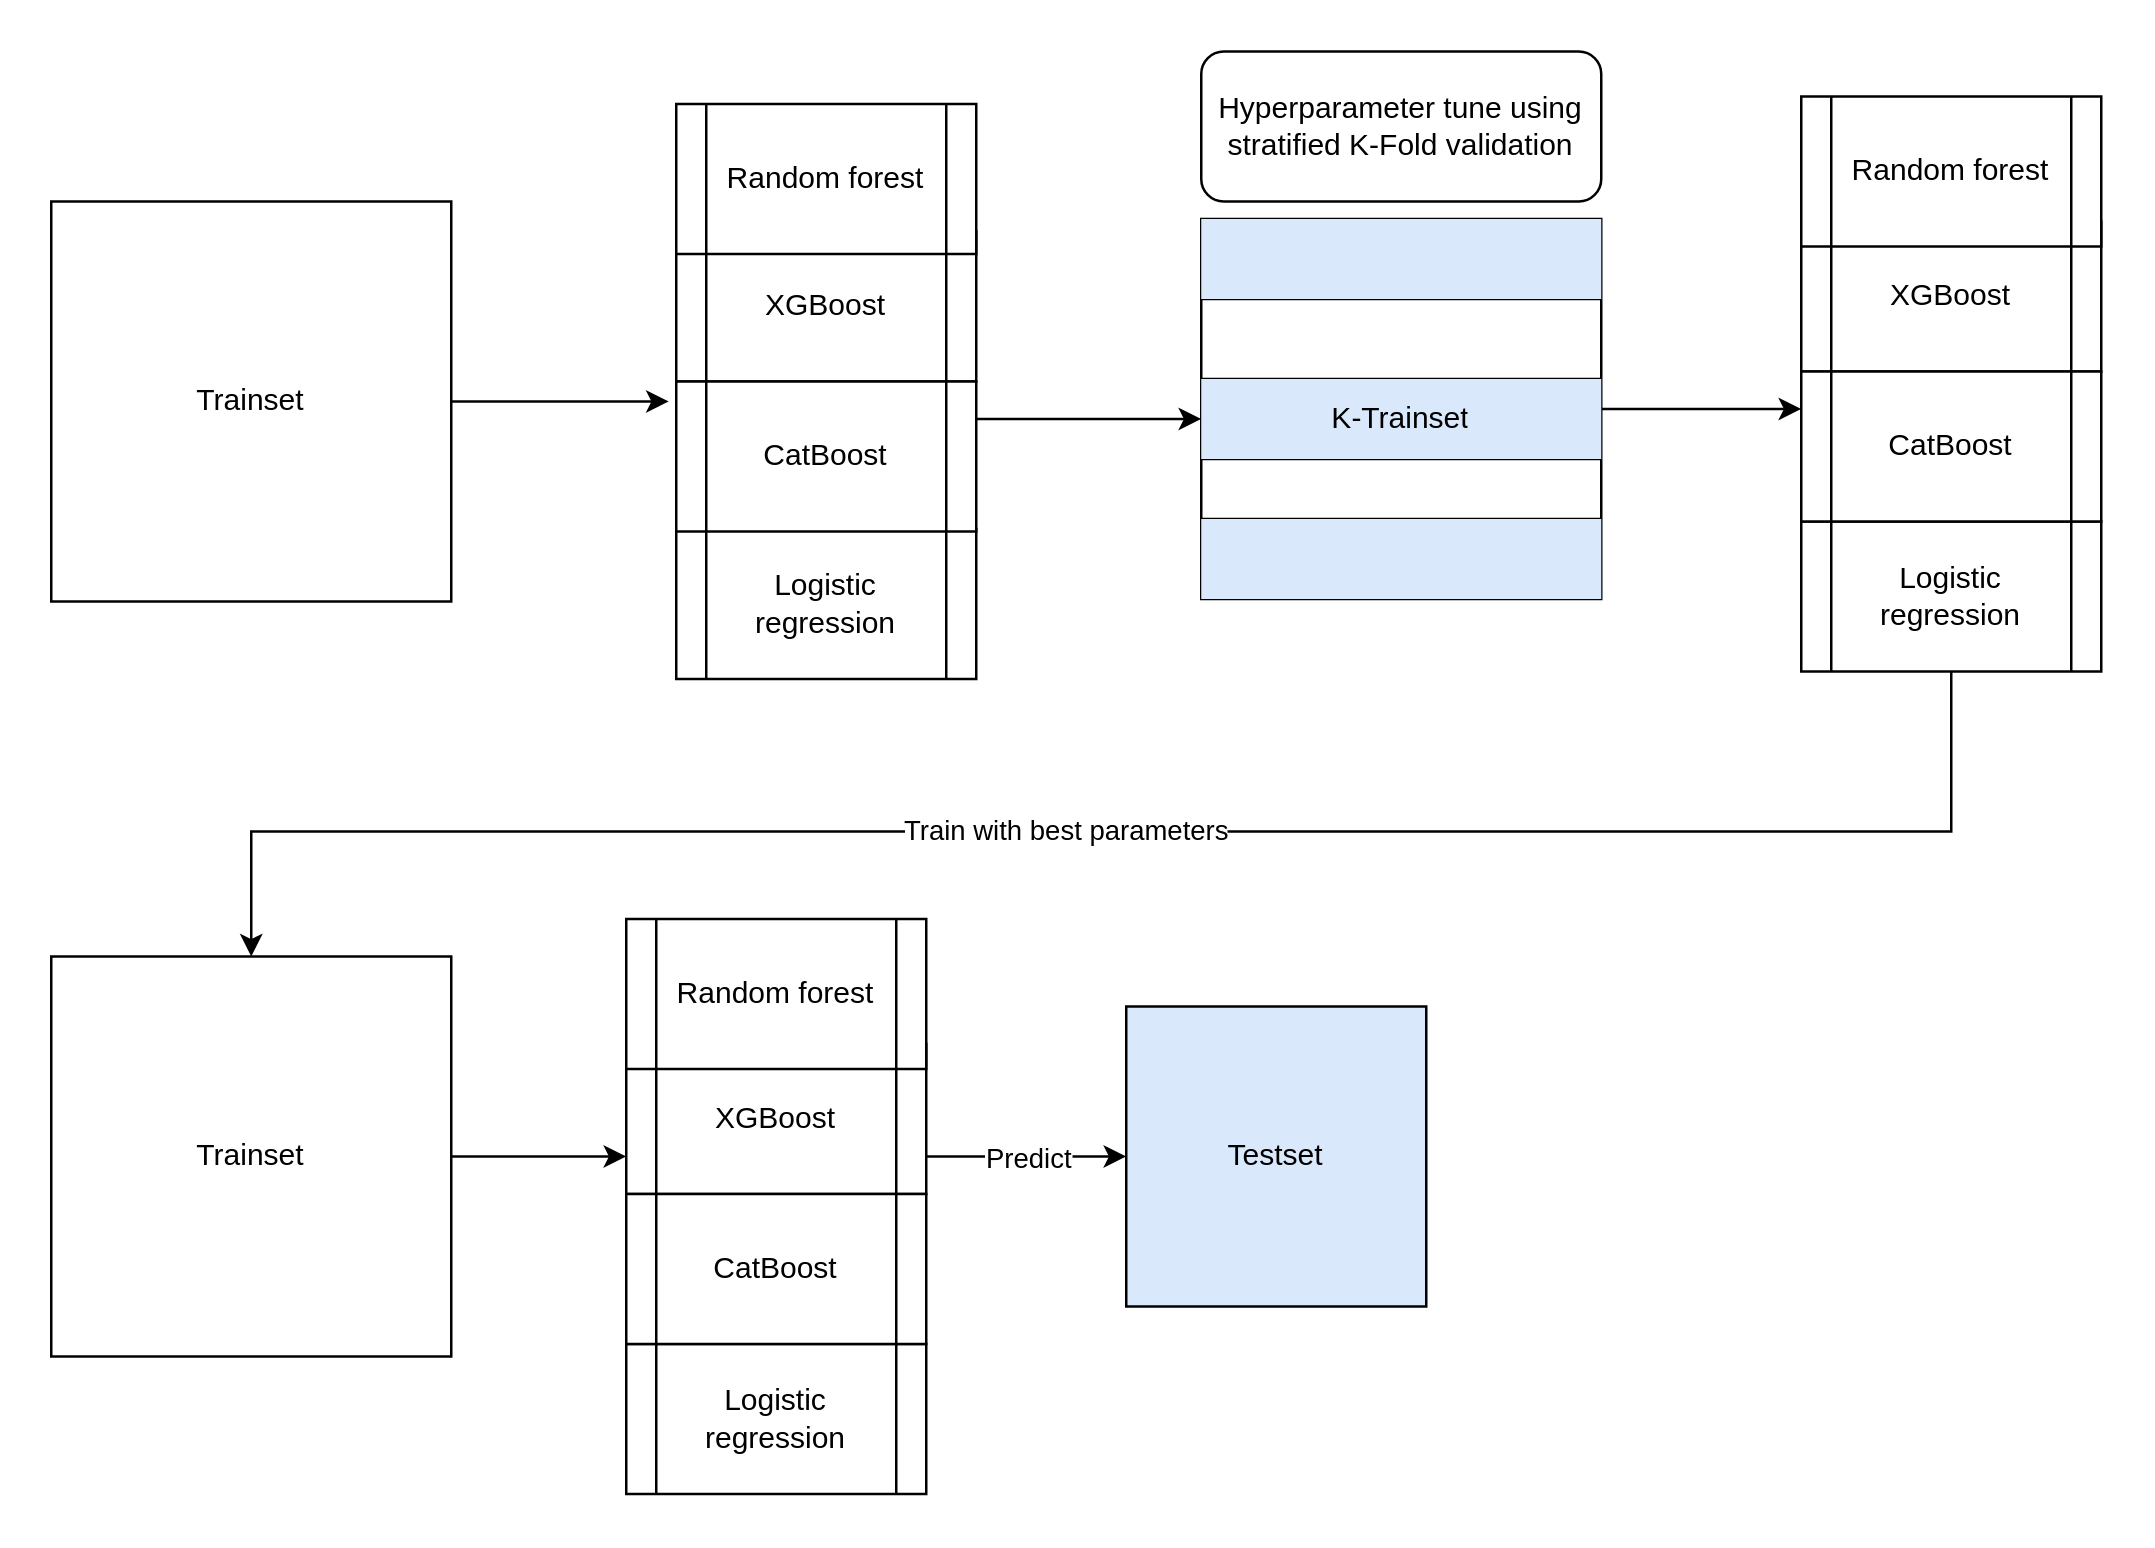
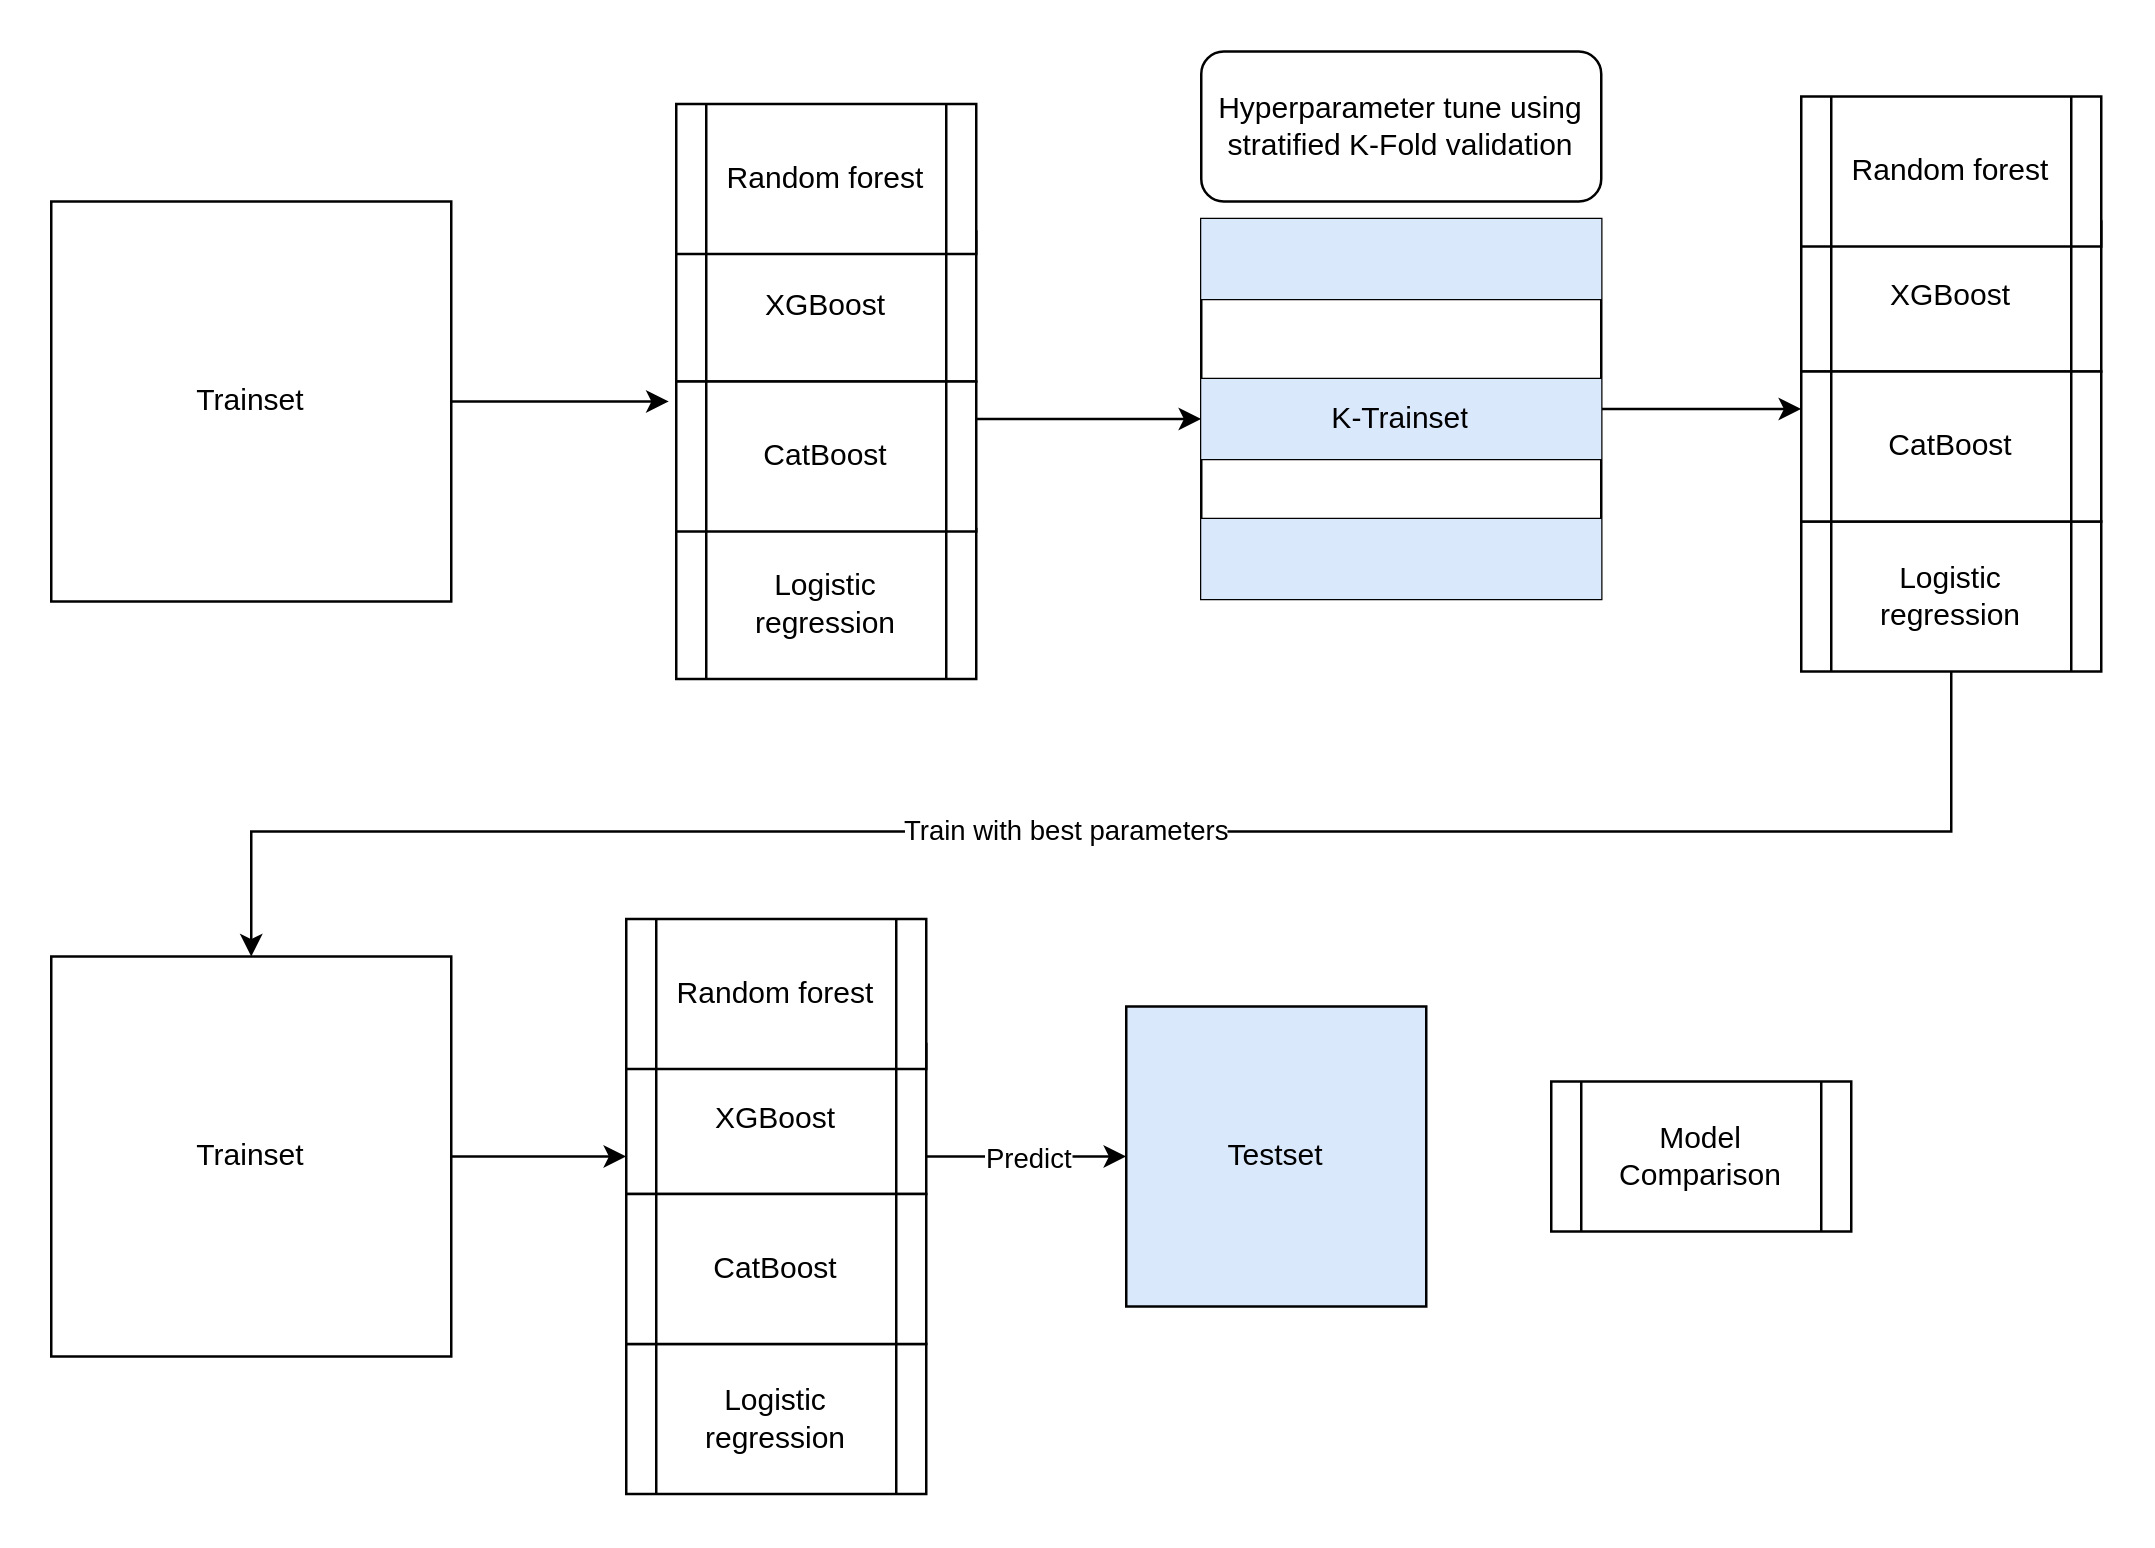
+ <mxCell id="31" value="Model Comparison" style="shape=process;whiteSpace=wrap;html=1;backgroundOutline=1;" vertex="1" parent="1"><mxGeometry x="620" y="432" width="120" height="60" as="geometry" /></mxCell>
